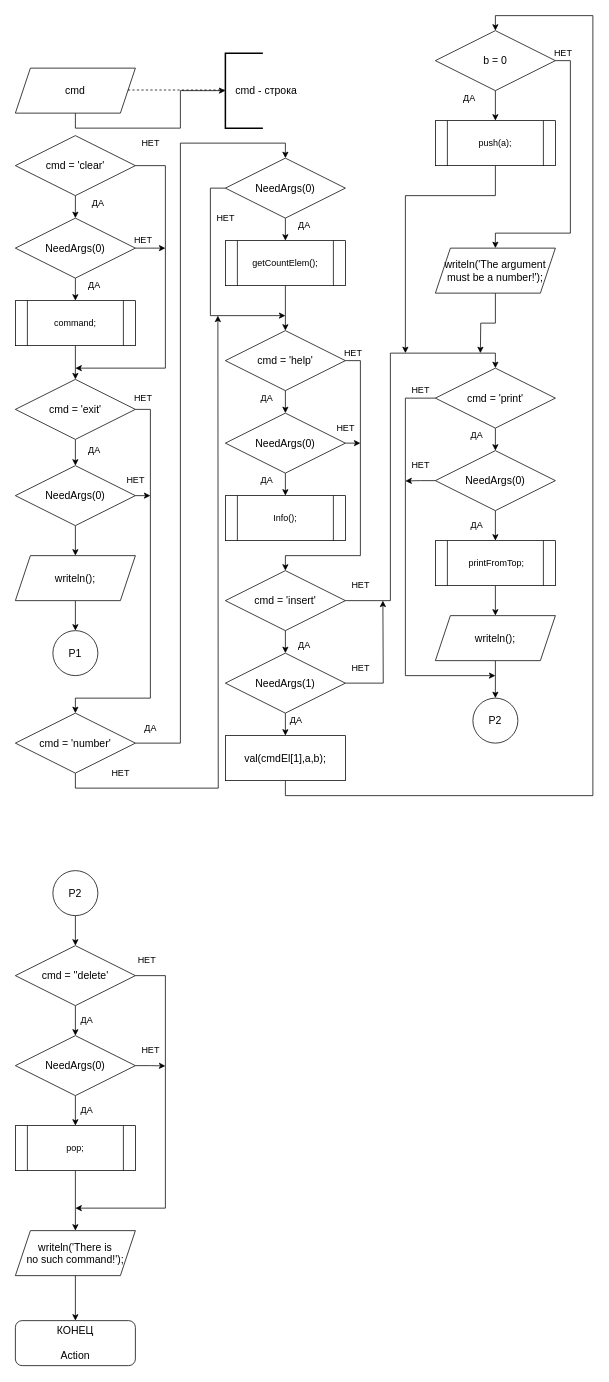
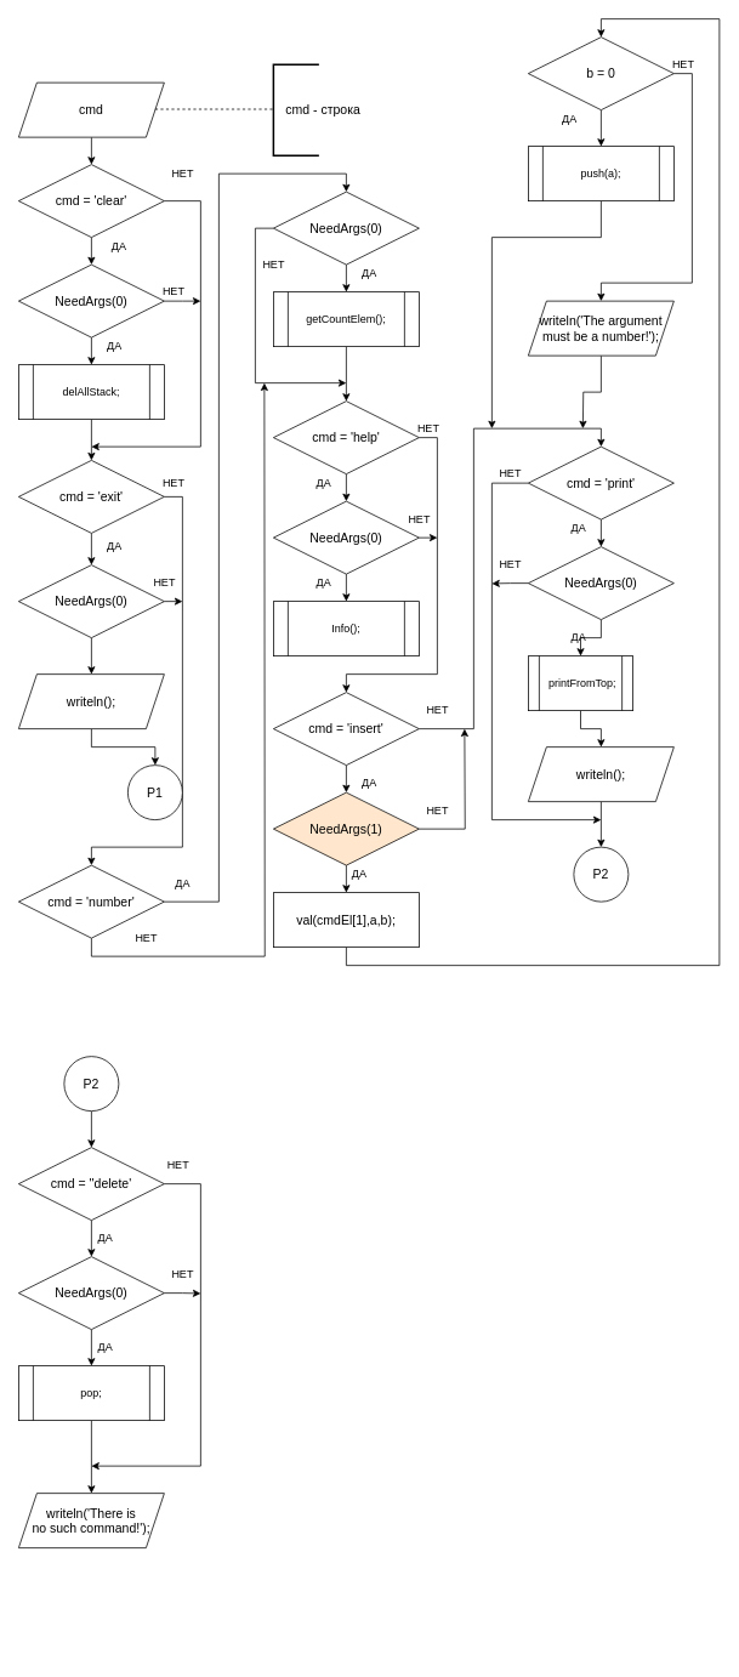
- <mxCell id="2" style="edgeStyle=orthogonalEdgeStyle;rounded=0;orthogonalLoop=1;jettySize=auto;html=1;exitX=0.5;exitY=1;exitDx=0;exitDy=0;" edge="1" parent="1" source="3" target="4"><mxGeometry relative="1" as="geometry" /></mxCell>
+ <mxCell id="2" style="edgeStyle=orthogonalEdgeStyle;rounded=0;orthogonalLoop=1;jettySize=auto;html=1;exitX=0.5;exitY=1;exitDx=0;exitDy=0;entryX=0.5;entryY=0;entryDx=0;entryDy=0;" edge="1" parent="1" source="3" target="8"><mxGeometry relative="1" as="geometry" /></mxCell>
- <mxCell id="13" value="command;" style="shape=process;whiteSpace=wrap;html=1;backgroundOutline=1;" vertex="1" parent="1"><mxGeometry x="20" y="400" width="160" height="60" as="geometry" /></mxCell>
+ <mxCell id="13" value="delAllStack;" style="shape=process;whiteSpace=wrap;html=1;backgroundOutline=1;" vertex="1" parent="1"><mxGeometry x="20" y="400" width="160" height="60" as="geometry" /></mxCell>
- <mxCell id="81" value="&amp;nbsp;printFromTop;" style="shape=process;whiteSpace=wrap;html=1;backgroundOutline=1;" vertex="1" parent="1"><mxGeometry x="580" y="720" width="160" height="60" as="geometry" /></mxCell>
+ <mxCell id="81" value="&amp;nbsp;printFromTop;" style="shape=process;whiteSpace=wrap;html=1;backgroundOutline=1;" vertex="1" parent="1"><mxGeometry x="580" y="720" width="115" height="60" as="geometry" /></mxCell>
- <mxCell id="27" value="&lt;font style=&quot;font-size: 14px&quot;&gt;P1&lt;/font&gt;" style="ellipse;whiteSpace=wrap;html=1;aspect=fixed;" vertex="1" parent="1"><mxGeometry x="70" y="840" width="60" height="60" as="geometry" /></mxCell>
+ <mxCell id="27" value="&lt;font style=&quot;font-size: 14px&quot;&gt;P1&lt;/font&gt;" style="ellipse;whiteSpace=wrap;html=1;aspect=fixed;" vertex="1" parent="1"><mxGeometry x="140" y="840" width="60" height="60" as="geometry" /></mxCell>
- <mxCell id="58" value="&lt;span style=&quot;font-size: 14px&quot;&gt;NeedArgs(1)&lt;/span&gt;" style="rhombus;whiteSpace=wrap;html=1;" vertex="1" parent="1"><mxGeometry x="300" y="870" width="160" height="80" as="geometry" /></mxCell>
+ <mxCell id="58" value="&lt;span style=&quot;font-size: 14px&quot;&gt;NeedArgs(1)&lt;/span&gt;" style="rhombus;whiteSpace=wrap;html=1;fillColor=#ffe6cc;" vertex="1" parent="1"><mxGeometry x="300" y="870" width="160" height="80" as="geometry" /></mxCell>
- <mxCell id="101" style="edgeStyle=orthogonalEdgeStyle;rounded=0;orthogonalLoop=1;jettySize=auto;html=1;exitX=0.5;exitY=1;exitDx=0;exitDy=0;entryX=0.5;entryY=0;entryDx=0;entryDy=0;" edge="1" parent="1" source="102" target="105"><mxGeometry relative="1" as="geometry" /></mxCell>
- <mxCell id="105" value="&lt;font style=&quot;font-size: 14px&quot;&gt;КОНЕЦ&lt;br&gt;&lt;br&gt;Action&lt;br&gt;&lt;/font&gt;" style="rounded=1;whiteSpace=wrap;html=1;" vertex="1" parent="1"><mxGeometry x="20" y="1760" width="160" height="60" as="geometry" /></mxCell>
